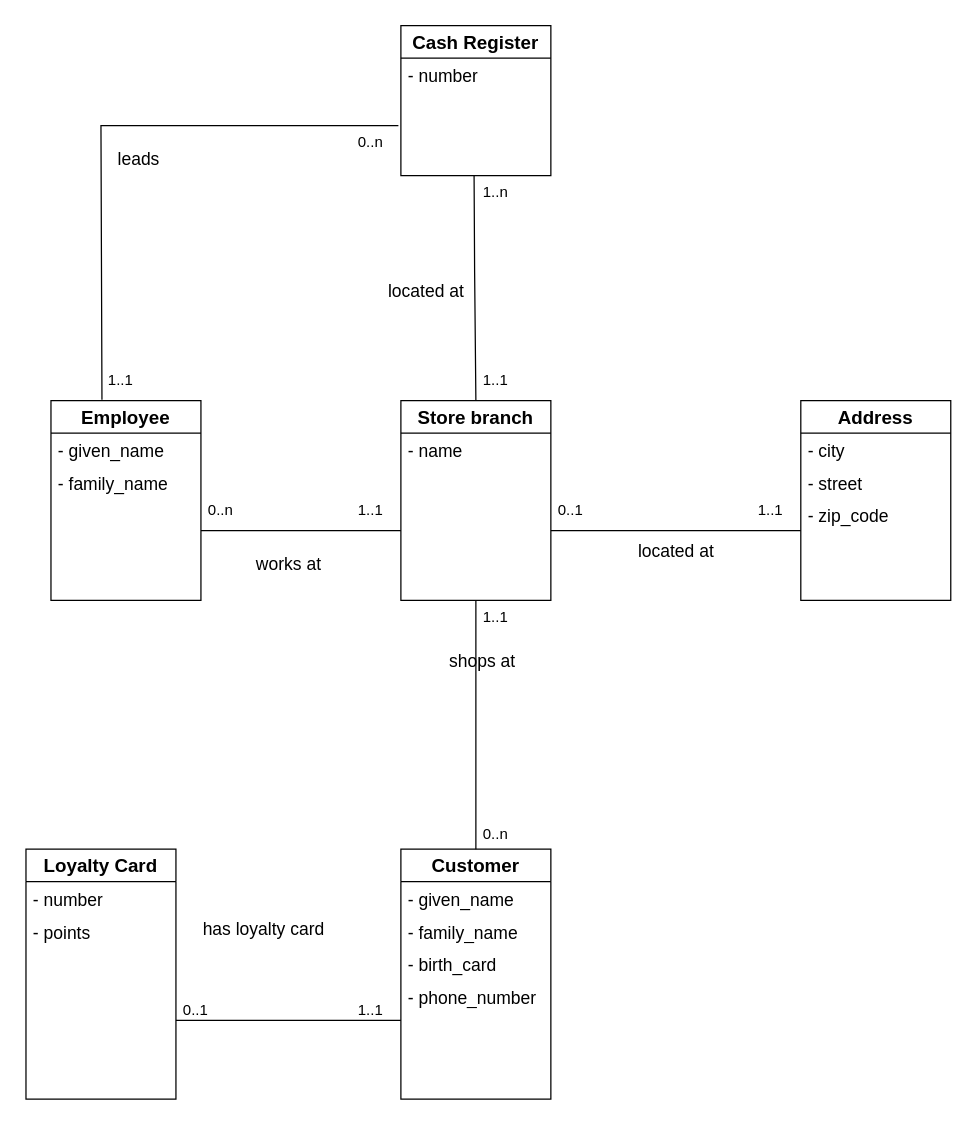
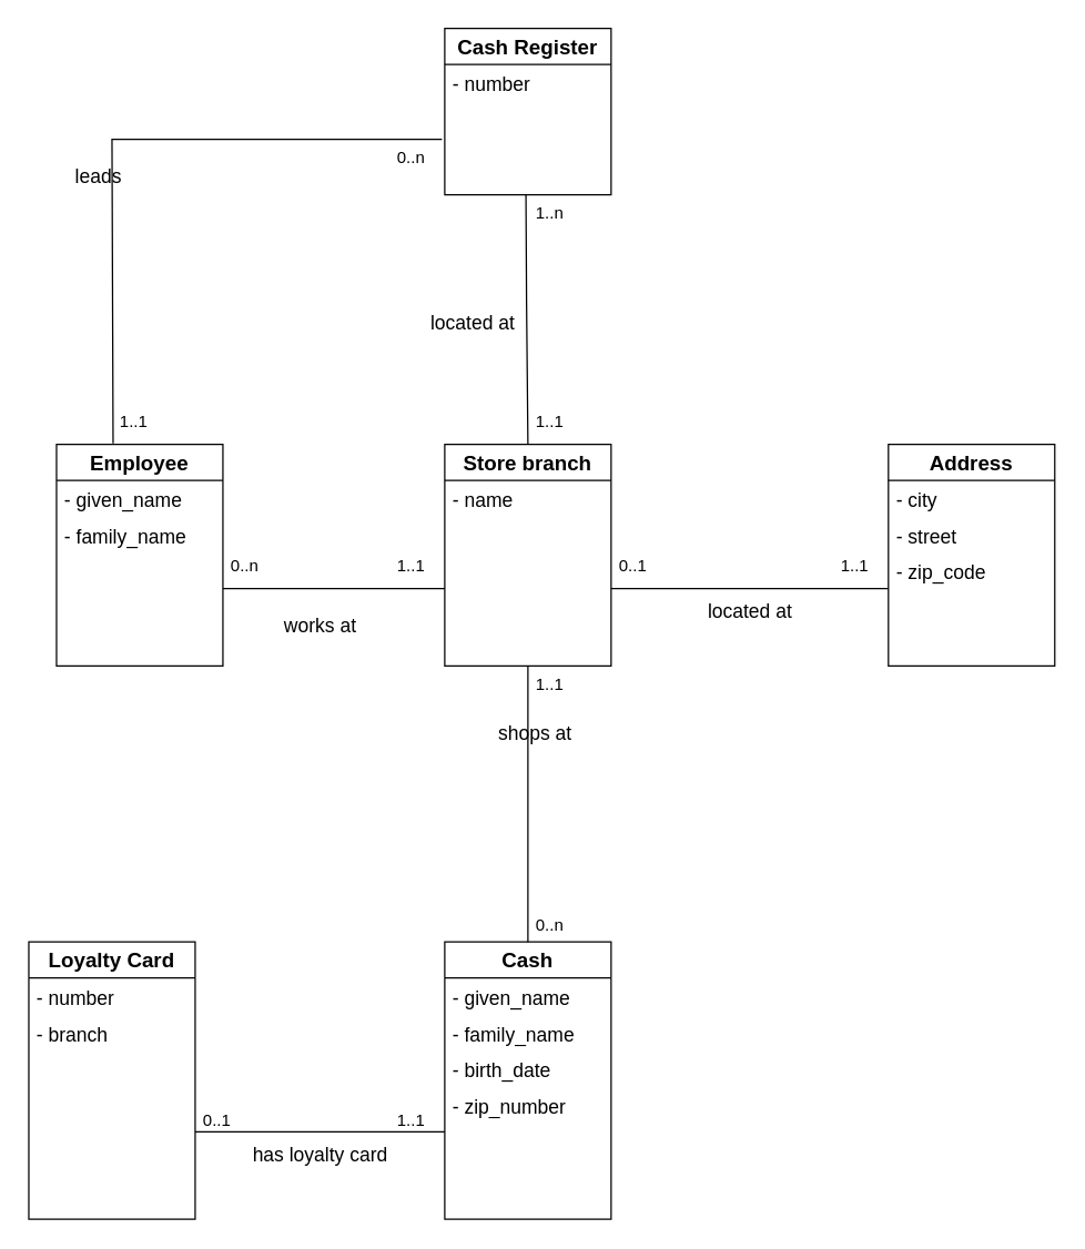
- <mxCell id="45" value="leads" style="text;align=center;fontStyle=0;verticalAlign=middle;spacingLeft=3;spacingRight=3;strokeColor=none;rotatable=0;points=[[0,0.5],[1,0.5]];portConstraint=eastwest;html=1;fontSize=14;" parent="1" vertex="1"><mxGeometry x="70" y="114" width="80" height="26" as="geometry" /></mxCell>
+ <mxCell id="45" value="leads" style="text;align=center;fontStyle=0;verticalAlign=middle;spacingLeft=3;spacingRight=3;strokeColor=none;rotatable=0;points=[[0,0.5],[1,0.5]];portConstraint=eastwest;html=1;fontSize=14;" parent="1" vertex="1"><mxGeometry x="30" y="114" width="80" height="26" as="geometry" /></mxCell>
- <mxCell id="12" value="&lt;b&gt;&lt;font style=&quot;font-size: 15px;&quot;&gt;Customer&lt;/font&gt;&lt;/b&gt;" style="swimlane;fontStyle=0;childLayout=stackLayout;horizontal=1;startSize=26;fillColor=none;horizontalStack=0;resizeParent=1;resizeParentMax=0;resizeLast=0;collapsible=1;marginBottom=0;whiteSpace=wrap;html=1;" parent="1" vertex="1"><mxGeometry x="320" y="679" width="120" height="200" as="geometry" /></mxCell>
+ <mxCell id="12" value="&lt;b&gt;&lt;font style=&quot;font-size: 15px;&quot;&gt;Cash&lt;/font&gt;&lt;/b&gt;" style="swimlane;fontStyle=0;childLayout=stackLayout;horizontal=1;startSize=26;fillColor=none;horizontalStack=0;resizeParent=1;resizeParentMax=0;resizeLast=0;collapsible=1;marginBottom=0;whiteSpace=wrap;html=1;" parent="1" vertex="1"><mxGeometry x="320" y="679" width="120" height="200" as="geometry" /></mxCell>
- <mxCell id="27" value="has&amp;nbsp;loyalty card" style="text;align=center;fontStyle=0;verticalAlign=middle;spacingLeft=3;spacingRight=3;strokeColor=none;rotatable=0;points=[[0,0.5],[1,0.5]];portConstraint=eastwest;html=1;fontSize=14;" parent="1" vertex="1"><mxGeometry x="170" y="730" width="80" height="26" as="geometry" /></mxCell>
+ <mxCell id="27" value="has&amp;nbsp;loyalty card" style="text;align=center;fontStyle=0;verticalAlign=middle;spacingLeft=3;spacingRight=3;strokeColor=none;rotatable=0;points=[[0,0.5],[1,0.5]];portConstraint=eastwest;html=1;fontSize=14;" parent="1" vertex="1"><mxGeometry x="190" y="820" width="80" height="26" as="geometry" /></mxCell>
- <mxCell id="23" value="-&amp;nbsp;points" style="text;strokeColor=none;fillColor=none;align=left;verticalAlign=top;spacingLeft=4;spacingRight=4;overflow=hidden;rotatable=0;points=[[0,0.5],[1,0.5]];portConstraint=eastwest;whiteSpace=wrap;html=1;fontSize=14;" parent="21" vertex="1"><mxGeometry y="52" width="120" height="148" as="geometry" /></mxCell>
+ <mxCell id="23" value="-&amp;nbsp;branch" style="text;strokeColor=none;fillColor=none;align=left;verticalAlign=top;spacingLeft=4;spacingRight=4;overflow=hidden;rotatable=0;points=[[0,0.5],[1,0.5]];portConstraint=eastwest;whiteSpace=wrap;html=1;fontSize=14;" parent="21" vertex="1"><mxGeometry y="52" width="120" height="148" as="geometry" /></mxCell>
- <mxCell id="15" value="- birth_card" style="text;strokeColor=none;fillColor=none;align=left;verticalAlign=top;spacingLeft=4;spacingRight=4;overflow=hidden;rotatable=0;points=[[0,0.5],[1,0.5]];portConstraint=eastwest;whiteSpace=wrap;html=1;fontSize=14;" parent="12" vertex="1"><mxGeometry y="78" width="120" height="26" as="geometry" /></mxCell>
+ <mxCell id="15" value="- birth_date" style="text;strokeColor=none;fillColor=none;align=left;verticalAlign=top;spacingLeft=4;spacingRight=4;overflow=hidden;rotatable=0;points=[[0,0.5],[1,0.5]];portConstraint=eastwest;whiteSpace=wrap;html=1;fontSize=14;" parent="12" vertex="1"><mxGeometry y="78" width="120" height="26" as="geometry" /></mxCell>
- <mxCell id="16" value="-&amp;nbsp;phone_number" style="text;strokeColor=none;fillColor=none;align=left;verticalAlign=top;spacingLeft=4;spacingRight=4;overflow=hidden;rotatable=0;points=[[0,0.5],[1,0.5]];portConstraint=eastwest;whiteSpace=wrap;html=1;fontSize=14;" parent="12" vertex="1"><mxGeometry y="104" width="120" height="96" as="geometry" /></mxCell>
+ <mxCell id="16" value="-&amp;nbsp;zip_number" style="text;strokeColor=none;fillColor=none;align=left;verticalAlign=top;spacingLeft=4;spacingRight=4;overflow=hidden;rotatable=0;points=[[0,0.5],[1,0.5]];portConstraint=eastwest;whiteSpace=wrap;html=1;fontSize=14;" parent="12" vertex="1"><mxGeometry y="104" width="120" height="96" as="geometry" /></mxCell>
